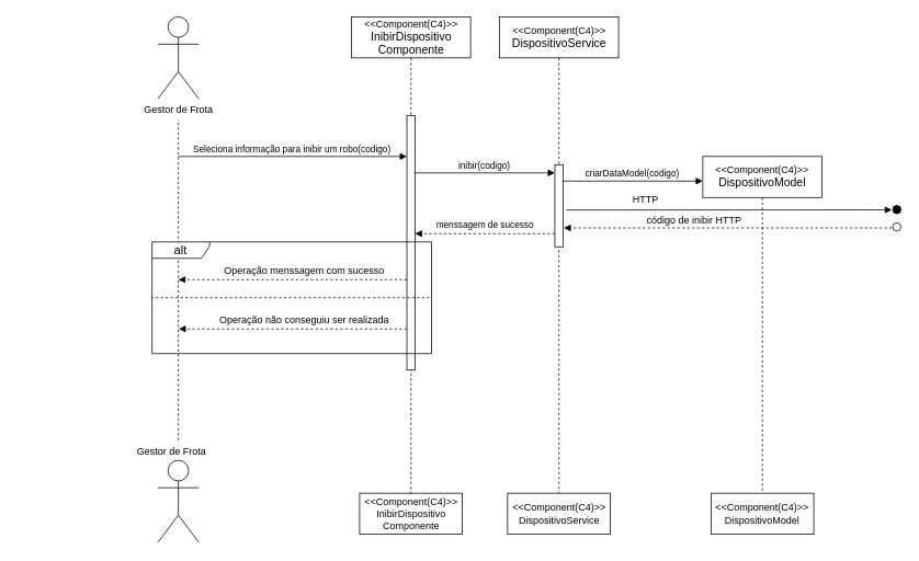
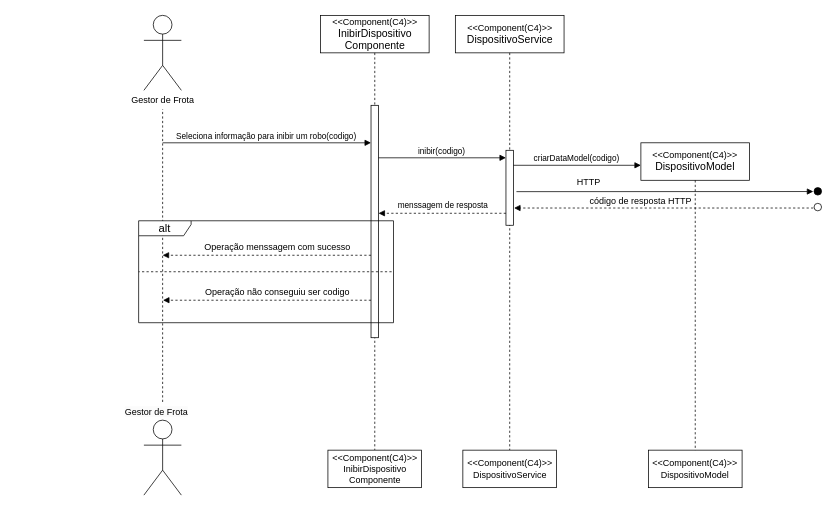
- <mxCell id="29" value="código de inibir HTTP" style="text;whiteSpace=wrap;html=1;" vertex="1" parent="1"><mxGeometry x="784" y="254" width="160" height="40" as="geometry" /></mxCell>
+ <mxCell id="29" value="código de resposta HTTP" style="text;whiteSpace=wrap;html=1;" vertex="1" parent="1"><mxGeometry x="784" y="254" width="160" height="40" as="geometry" /></mxCell>
- <mxCell id="15" value="&lt;span style=&quot;color: rgb(0, 0, 0); font-family: Helvetica; font-size: 11px; font-style: normal; font-variant-ligatures: normal; font-variant-caps: normal; font-weight: 400; letter-spacing: normal; orphans: 2; text-align: center; text-indent: 0px; text-transform: none; widows: 2; word-spacing: 0px; -webkit-text-stroke-width: 0px; background-color: rgb(255, 255, 255); text-decoration-thickness: initial; text-decoration-style: initial; text-decoration-color: initial; float: none; display: inline !important;&quot;&gt;menssagem de sucesso&lt;/span&gt;" style="text;whiteSpace=wrap;html=1;" vertex="1" parent="1"><mxGeometry x="528" y="259.75" width="160" height="40" as="geometry" /></mxCell>
+ <mxCell id="15" value="&lt;span style=&quot;color: rgb(0, 0, 0); font-family: Helvetica; font-size: 11px; font-style: normal; font-variant-ligatures: normal; font-variant-caps: normal; font-weight: 400; letter-spacing: normal; orphans: 2; text-align: center; text-indent: 0px; text-transform: none; widows: 2; word-spacing: 0px; -webkit-text-stroke-width: 0px; background-color: rgb(255, 255, 255); text-decoration-thickness: initial; text-decoration-style: initial; text-decoration-color: initial; float: none; display: inline !important;&quot;&gt;menssagem de resposta&lt;/span&gt;" style="text;whiteSpace=wrap;html=1;" vertex="1" parent="1"><mxGeometry x="528" y="259.75" width="160" height="40" as="geometry" /></mxCell>
- <mxCell id="18" value="Operação não conseguiu ser realizada" style="text;html=1;align=center;verticalAlign=middle;resizable=0;points=[];autosize=1;strokeColor=none;fillColor=none;" vertex="1" parent="16"><mxGeometry x="70" y="81" width="230" height="30" as="geometry" /></mxCell>
+ <mxCell id="18" value="Operação não conseguiu ser codigo" style="text;html=1;align=center;verticalAlign=middle;resizable=0;points=[];autosize=1;strokeColor=none;fillColor=none;" vertex="1" parent="16"><mxGeometry x="70" y="81" width="230" height="30" as="geometry" /></mxCell>
